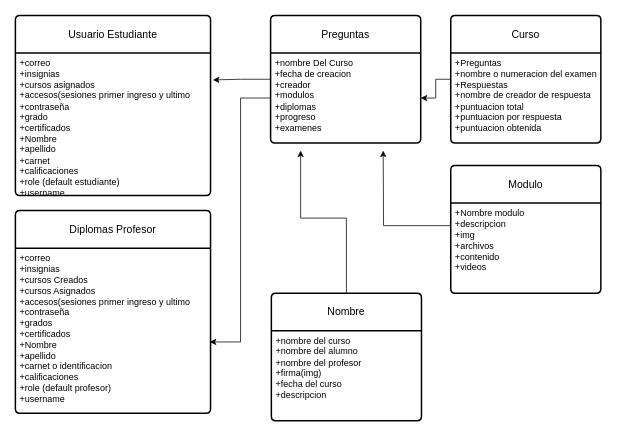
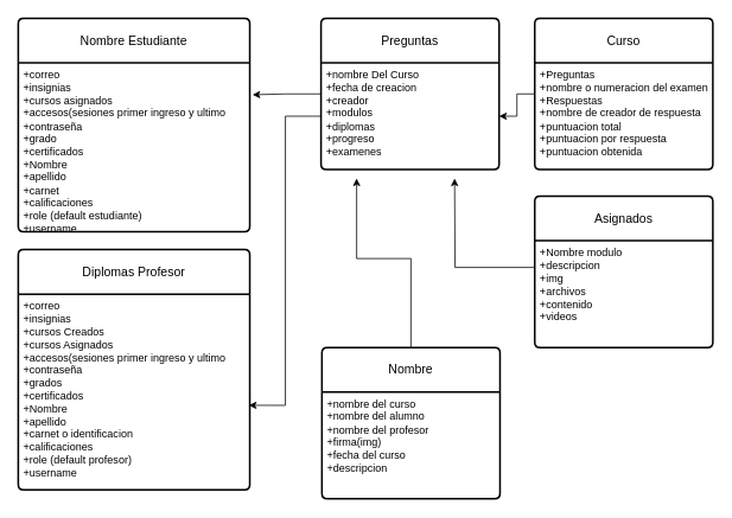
- <mxCell id="2" value="Usuario Estudiante" style="swimlane;childLayout=stackLayout;horizontal=1;startSize=50;horizontalStack=0;rounded=1;fontSize=14;fontStyle=0;strokeWidth=2;resizeParent=0;resizeLast=1;shadow=0;dashed=0;align=center;arcSize=4;whiteSpace=wrap;html=1;" vertex="1" parent="1"><mxGeometry x="20" y="20" width="260" height="240" as="geometry" /></mxCell>
+ <mxCell id="2" value="Nombre Estudiante" style="swimlane;childLayout=stackLayout;horizontal=1;startSize=50;horizontalStack=0;rounded=1;fontSize=14;fontStyle=0;strokeWidth=2;resizeParent=0;resizeLast=1;shadow=0;dashed=0;align=center;arcSize=4;whiteSpace=wrap;html=1;" vertex="1" parent="1"><mxGeometry x="20" y="20" width="260" height="240" as="geometry" /></mxCell>
- <mxCell id="9" value="Modulo" style="swimlane;childLayout=stackLayout;horizontal=1;startSize=50;horizontalStack=0;rounded=1;fontSize=14;fontStyle=0;strokeWidth=2;resizeParent=0;resizeLast=1;shadow=0;dashed=0;align=center;arcSize=4;whiteSpace=wrap;html=1;" vertex="1" parent="1"><mxGeometry x="600" y="220" width="200" height="170" as="geometry" /></mxCell>
+ <mxCell id="9" value="Asignados" style="swimlane;childLayout=stackLayout;horizontal=1;startSize=50;horizontalStack=0;rounded=1;fontSize=14;fontStyle=0;strokeWidth=2;resizeParent=0;resizeLast=1;shadow=0;dashed=0;align=center;arcSize=4;whiteSpace=wrap;html=1;" vertex="1" parent="1"><mxGeometry x="600" y="220" width="200" height="170" as="geometry" /></mxCell>
